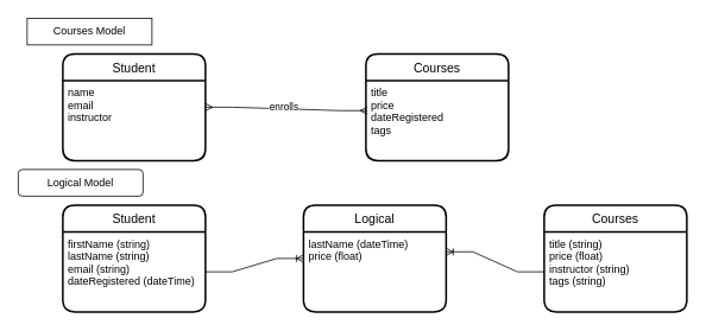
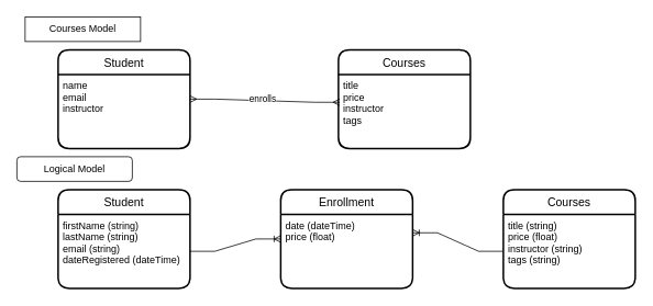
- <mxCell id="7" value="title&#10;price&#10;dateRegistered&#10;tags" style="align=left;strokeColor=none;fillColor=none;spacingLeft=4;fontSize=12;verticalAlign=top;resizable=0;rotatable=0;part=1;" vertex="1" parent="6"><mxGeometry y="30" width="160" height="90" as="geometry" /></mxCell>
+ <mxCell id="7" value="title&#10;price&#10;instructor&#10;tags" style="align=left;strokeColor=none;fillColor=none;spacingLeft=4;fontSize=12;verticalAlign=top;resizable=0;rotatable=0;part=1;" vertex="1" parent="6"><mxGeometry y="30" width="160" height="90" as="geometry" /></mxCell>
- <mxCell id="12" value="Logical" style="swimlane;childLayout=stackLayout;horizontal=1;startSize=30;horizontalStack=0;rounded=1;fontSize=14;fontStyle=0;strokeWidth=2;resizeParent=0;resizeLast=1;shadow=0;dashed=0;align=center;" vertex="1" parent="1"><mxGeometry x="340" y="230" width="160" height="120" as="geometry" /></mxCell>
+ <mxCell id="12" value="Enrollment" style="swimlane;childLayout=stackLayout;horizontal=1;startSize=30;horizontalStack=0;rounded=1;fontSize=14;fontStyle=0;strokeWidth=2;resizeParent=0;resizeLast=1;shadow=0;dashed=0;align=center;" vertex="1" parent="1"><mxGeometry x="340" y="230" width="160" height="120" as="geometry" /></mxCell>
- <mxCell id="13" value="lastName (dateTime)&#10;price (float)" style="align=left;strokeColor=none;fillColor=none;spacingLeft=4;fontSize=12;verticalAlign=top;resizable=0;rotatable=0;part=1;" vertex="1" parent="12"><mxGeometry y="30" width="160" height="90" as="geometry" /></mxCell>
+ <mxCell id="13" value="date (dateTime)&#10;price (float)" style="align=left;strokeColor=none;fillColor=none;spacingLeft=4;fontSize=12;verticalAlign=top;resizable=0;rotatable=0;part=1;" vertex="1" parent="12"><mxGeometry y="30" width="160" height="90" as="geometry" /></mxCell>
